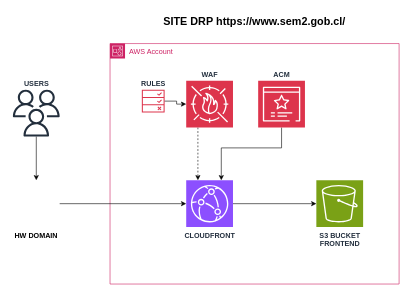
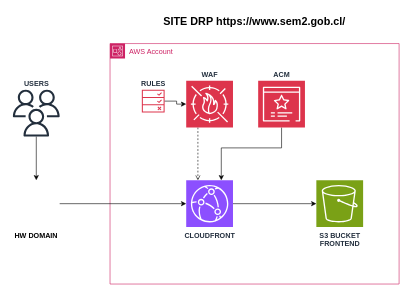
- <mxCell id="8" style="edgeStyle=orthogonalEdgeStyle;rounded=0;orthogonalLoop=1;jettySize=auto;html=1;exitX=0.25;exitY=1;exitDx=0;exitDy=0;exitPerimeter=0;entryX=0.25;entryY=0;entryDx=0;entryDy=0;entryPerimeter=0;dashed=1;" edge="1" parent="1" source="13" target="3"><mxGeometry relative="1" as="geometry" /></mxCell>
+ <mxCell id="8" style="edgeStyle=orthogonalEdgeStyle;rounded=0;orthogonalLoop=1;jettySize=auto;html=1;exitX=0.25;exitY=1;exitDx=0;exitDy=0;exitPerimeter=0;entryX=0.25;entryY=0;entryDx=0;entryDy=0;entryPerimeter=0;dashed=1;endArrow=open;" edge="1" parent="1" source="13" target="3"><mxGeometry relative="1" as="geometry" /></mxCell>
